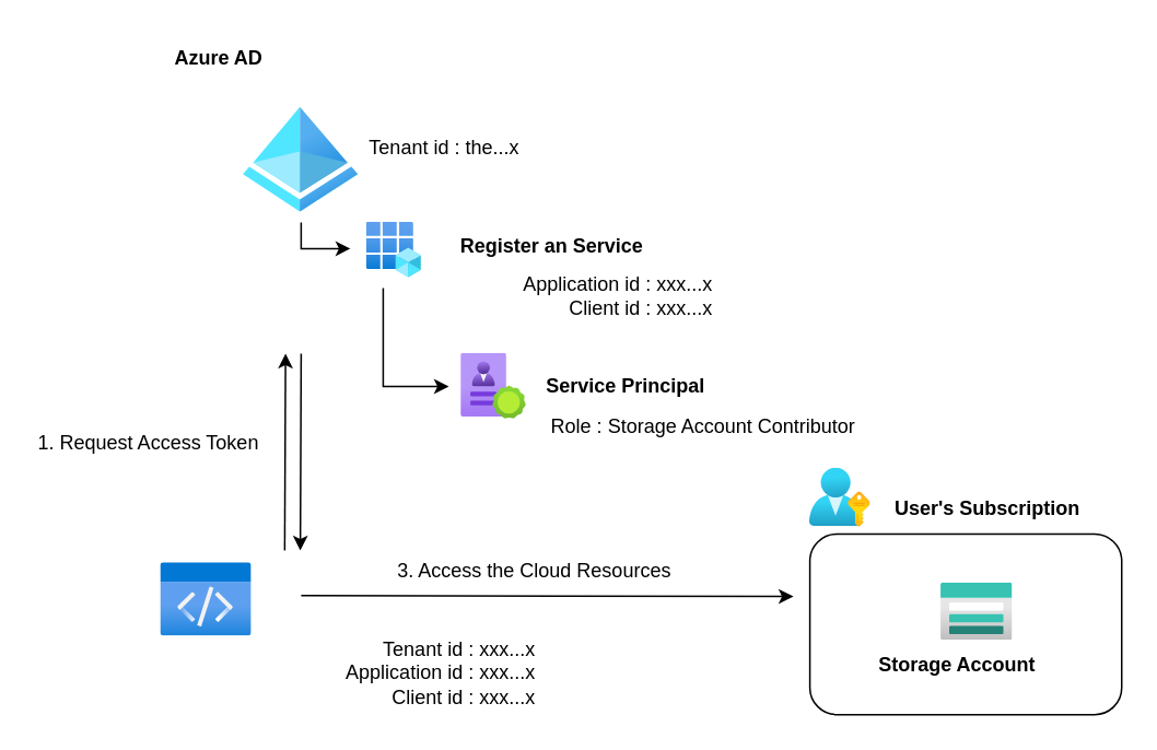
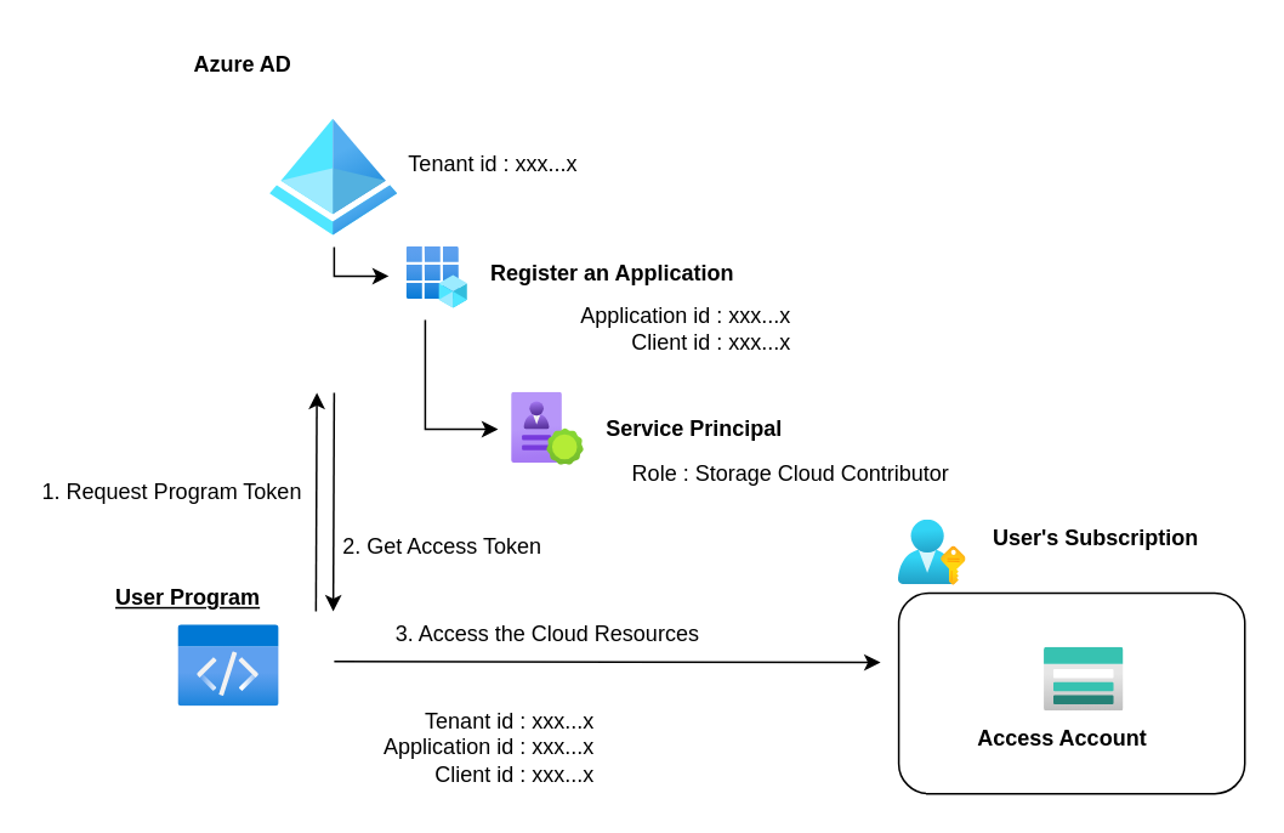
- <mxCell id="5" value="Tenant id : the...x" style="text;html=1;strokeColor=none;fillColor=none;align=center;verticalAlign=middle;whiteSpace=wrap;rounded=0;" vertex="1" parent="1"><mxGeometry x="203" y="75" width="135" height="30" as="geometry" /></mxCell>
+ <mxCell id="5" value="Tenant id : xxx...x" style="text;html=1;strokeColor=none;fillColor=none;align=center;verticalAlign=middle;whiteSpace=wrap;rounded=0;" vertex="1" parent="1"><mxGeometry x="203" y="75" width="135" height="30" as="geometry" /></mxCell>
- <mxCell id="6" value="Register an Service" style="text;html=1;strokeColor=none;fillColor=none;align=center;verticalAlign=middle;whiteSpace=wrap;rounded=0;fontStyle=1" vertex="1" parent="1"><mxGeometry x="256.47" y="135" width="160" height="30" as="geometry" /></mxCell>
+ <mxCell id="6" value="Register an Application" style="text;html=1;strokeColor=none;fillColor=none;align=center;verticalAlign=middle;whiteSpace=wrap;rounded=0;fontStyle=1" vertex="1" parent="1"><mxGeometry x="256.47" y="135" width="160" height="30" as="geometry" /></mxCell>
- <mxCell id="20" value="Role : Storage Account Contributor" style="text;html=1;strokeColor=none;fillColor=none;align=right;verticalAlign=middle;whiteSpace=wrap;rounded=0;" vertex="1" parent="1"><mxGeometry x="323" y="245" width="200" height="30" as="geometry" /></mxCell>
+ <mxCell id="20" value="Role : Storage Cloud Contributor" style="text;html=1;strokeColor=none;fillColor=none;align=right;verticalAlign=middle;whiteSpace=wrap;rounded=0;" vertex="1" parent="1"><mxGeometry x="323" y="245" width="200" height="30" as="geometry" /></mxCell>
- <mxCell id="21" value="&lt;span&gt;1. Request Access Token&lt;/span&gt;" style="text;html=1;strokeColor=none;fillColor=none;align=left;verticalAlign=middle;whiteSpace=wrap;rounded=0;fontStyle=0" vertex="1" parent="1"><mxGeometry x="20.5" y="255" width="192.5" height="30" as="geometry" /></mxCell>
+ <mxCell id="21" value="&lt;span&gt;1. Request Program Token&lt;/span&gt;" style="text;html=1;strokeColor=none;fillColor=none;align=left;verticalAlign=middle;whiteSpace=wrap;rounded=0;fontStyle=0" vertex="1" parent="1"><mxGeometry x="20.5" y="255" width="192.5" height="30" as="geometry" /></mxCell>
+ <mxCell id="26" value="&lt;span&gt;2. Get Access Token&lt;/span&gt;" style="text;html=1;strokeColor=none;fillColor=none;align=left;verticalAlign=middle;whiteSpace=wrap;rounded=0;fontStyle=0" vertex="1" parent="1"><mxGeometry x="186" y="285" width="192.5" height="30" as="geometry" /></mxCell>
- <mxCell id="14" value="User's Subscription" style="text;html=1;strokeColor=none;fillColor=none;align=center;verticalAlign=middle;whiteSpace=wrap;rounded=0;fontStyle=1" vertex="1" parent="1"><mxGeometry x="540.09" y="295" width="122.91" height="30" as="geometry" /></mxCell>
+ <mxCell id="14" value="User's Subscription" style="text;html=1;strokeColor=none;fillColor=none;align=center;verticalAlign=middle;whiteSpace=wrap;rounded=0;fontStyle=1" vertex="1" parent="1"><mxGeometry x="540.09" y="280" width="122.91" height="30" as="geometry" /></mxCell>
+ <mxCell id="18" value="User Program" style="text;html=1;strokeColor=none;fillColor=none;align=center;verticalAlign=middle;whiteSpace=wrap;rounded=0;fontStyle=5" vertex="1" parent="1"><mxGeometry x="58" y="312.5" width="90" height="30" as="geometry" /></mxCell>
- <mxCell id="25" value="&lt;span&gt;3. Access the Cloud Resources&lt;/span&gt;" style="text;html=1;strokeColor=none;fillColor=none;align=left;verticalAlign=middle;whiteSpace=wrap;rounded=0;fontStyle=0" vertex="1" parent="1"><mxGeometry x="240.22" y="333" width="192.5" height="30" as="geometry" /></mxCell>
+ <mxCell id="25" value="&lt;span&gt;3. Access the Cloud Resources&lt;/span&gt;" style="text;html=1;strokeColor=none;fillColor=none;align=left;verticalAlign=middle;whiteSpace=wrap;rounded=0;fontStyle=0" vertex="1" parent="1"><mxGeometry x="215.22" y="333" width="192.5" height="30" as="geometry" /></mxCell>
- <mxCell id="12" value="Storage Account" style="text;html=1;strokeColor=none;fillColor=none;align=center;verticalAlign=middle;whiteSpace=wrap;rounded=0;fontStyle=1" vertex="1" parent="1"><mxGeometry x="523" y="390" width="120" height="30" as="geometry" /></mxCell>
+ <mxCell id="12" value="Access Account" style="text;html=1;strokeColor=none;fillColor=none;align=center;verticalAlign=middle;whiteSpace=wrap;rounded=0;fontStyle=1" vertex="1" parent="1"><mxGeometry x="523" y="390" width="120" height="30" as="geometry" /></mxCell>
